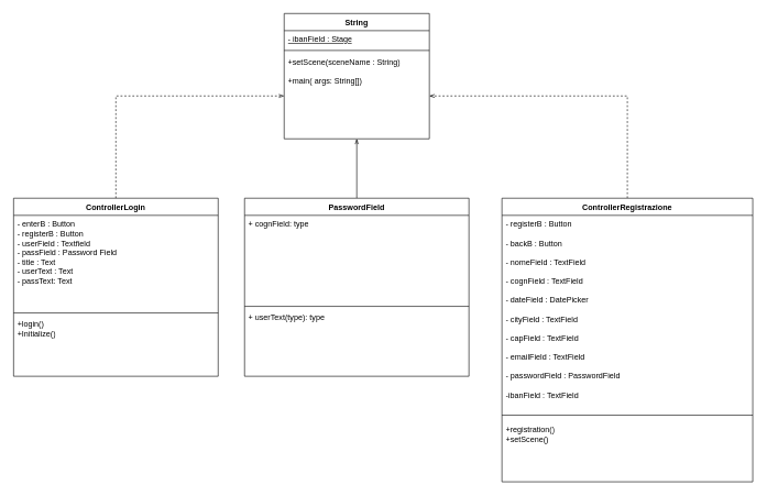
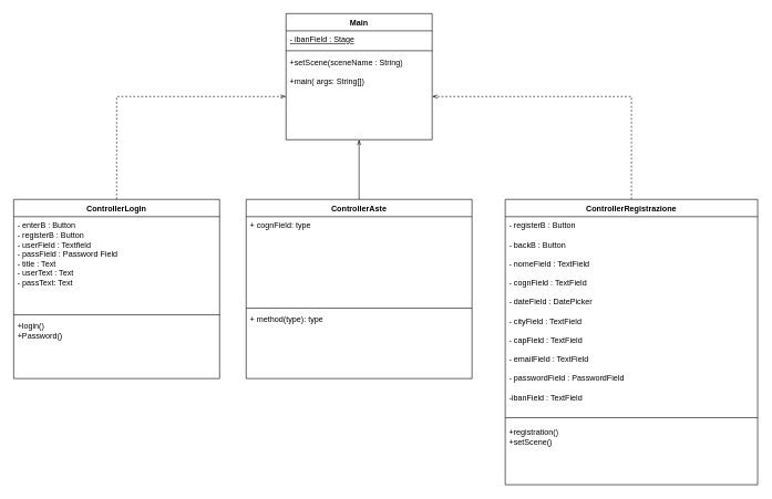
- <mxCell id="2" value="String" style="swimlane;fontStyle=1;align=center;verticalAlign=top;childLayout=stackLayout;horizontal=1;startSize=26;horizontalStack=0;resizeParent=1;resizeParentMax=0;resizeLast=0;collapsible=1;marginBottom=0;whiteSpace=wrap;html=1;" vertex="1" parent="1"><mxGeometry x="430" y="20" width="220" height="190" as="geometry" /></mxCell>
+ <mxCell id="2" value="Main" style="swimlane;fontStyle=1;align=center;verticalAlign=top;childLayout=stackLayout;horizontal=1;startSize=26;horizontalStack=0;resizeParent=1;resizeParentMax=0;resizeLast=0;collapsible=1;marginBottom=0;whiteSpace=wrap;html=1;" vertex="1" parent="1"><mxGeometry x="430" y="20" width="220" height="190" as="geometry" /></mxCell>
- <mxCell id="7" value="PasswordField" style="swimlane;fontStyle=1;align=center;verticalAlign=top;childLayout=stackLayout;horizontal=1;startSize=26;horizontalStack=0;resizeParent=1;resizeParentMax=0;resizeLast=0;collapsible=1;marginBottom=0;whiteSpace=wrap;html=1;" vertex="1" parent="1"><mxGeometry x="370" y="300" width="340" height="270" as="geometry" /></mxCell>
+ <mxCell id="7" value="ControllerAste" style="swimlane;fontStyle=1;align=center;verticalAlign=top;childLayout=stackLayout;horizontal=1;startSize=26;horizontalStack=0;resizeParent=1;resizeParentMax=0;resizeLast=0;collapsible=1;marginBottom=0;whiteSpace=wrap;html=1;" vertex="1" parent="1"><mxGeometry x="370" y="300" width="340" height="270" as="geometry" /></mxCell>
- <mxCell id="10" value="+ userText(type): type" style="text;strokeColor=none;fillColor=none;align=left;verticalAlign=top;spacingLeft=4;spacingRight=4;overflow=hidden;rotatable=0;points=[[0,0.5],[1,0.5]];portConstraint=eastwest;whiteSpace=wrap;html=1;" vertex="1" parent="7"><mxGeometry y="168" width="340" height="102" as="geometry" /></mxCell>
+ <mxCell id="10" value="+ method(type): type" style="text;strokeColor=none;fillColor=none;align=left;verticalAlign=top;spacingLeft=4;spacingRight=4;overflow=hidden;rotatable=0;points=[[0,0.5],[1,0.5]];portConstraint=eastwest;whiteSpace=wrap;html=1;" vertex="1" parent="7"><mxGeometry y="168" width="340" height="102" as="geometry" /></mxCell>
- <mxCell id="15" value="+login()&lt;br&gt;+Initialize()" style="text;strokeColor=none;fillColor=none;align=left;verticalAlign=top;spacingLeft=4;spacingRight=4;overflow=hidden;rotatable=0;points=[[0,0.5],[1,0.5]];portConstraint=eastwest;whiteSpace=wrap;html=1;" vertex="1" parent="12"><mxGeometry y="178" width="310" height="92" as="geometry" /></mxCell>
+ <mxCell id="15" value="+login()&lt;br&gt;+Password()" style="text;strokeColor=none;fillColor=none;align=left;verticalAlign=top;spacingLeft=4;spacingRight=4;overflow=hidden;rotatable=0;points=[[0,0.5],[1,0.5]];portConstraint=eastwest;whiteSpace=wrap;html=1;" vertex="1" parent="12"><mxGeometry y="178" width="310" height="92" as="geometry" /></mxCell>
